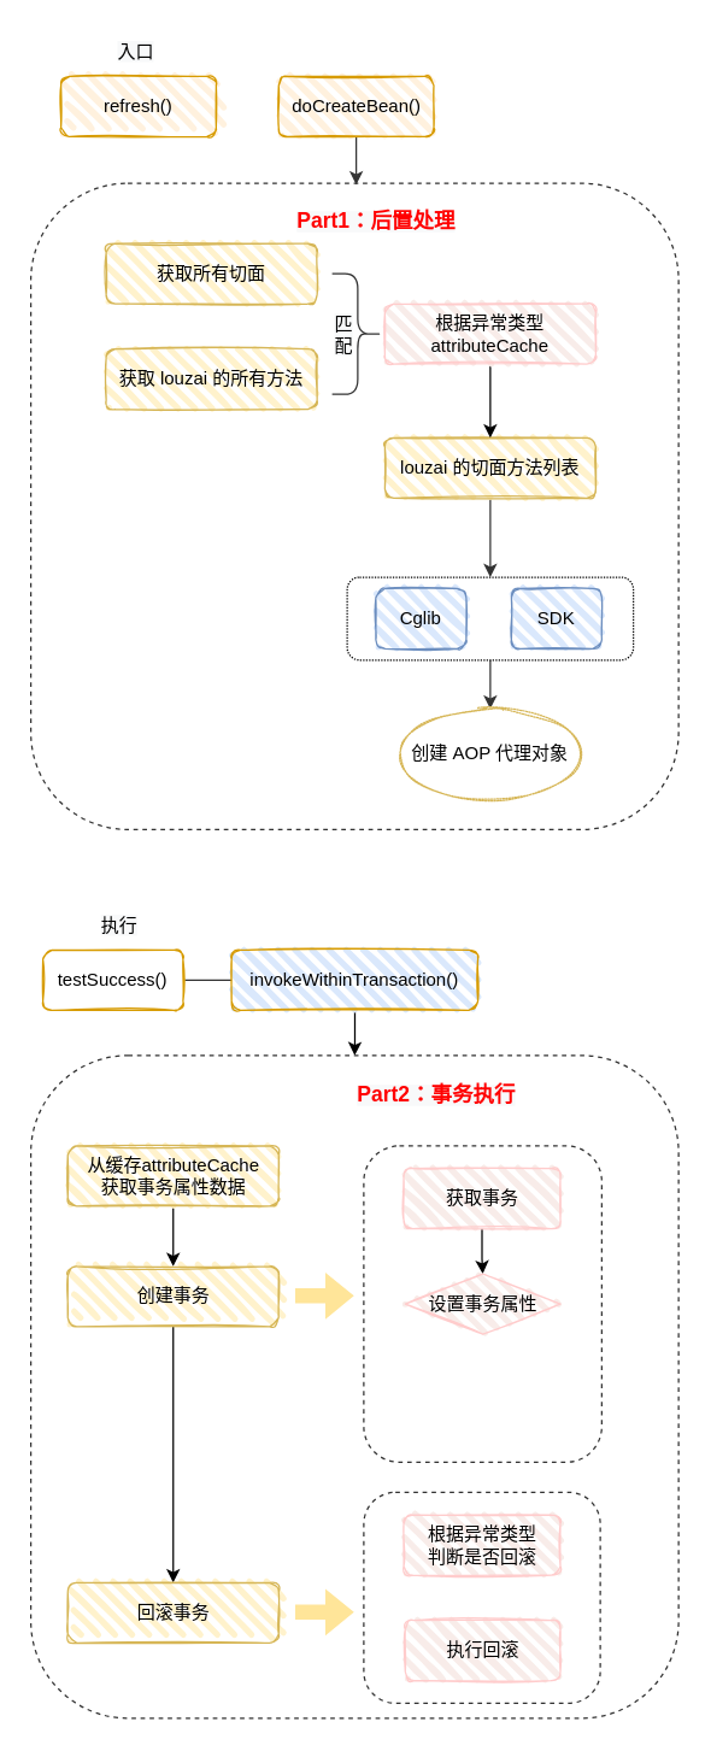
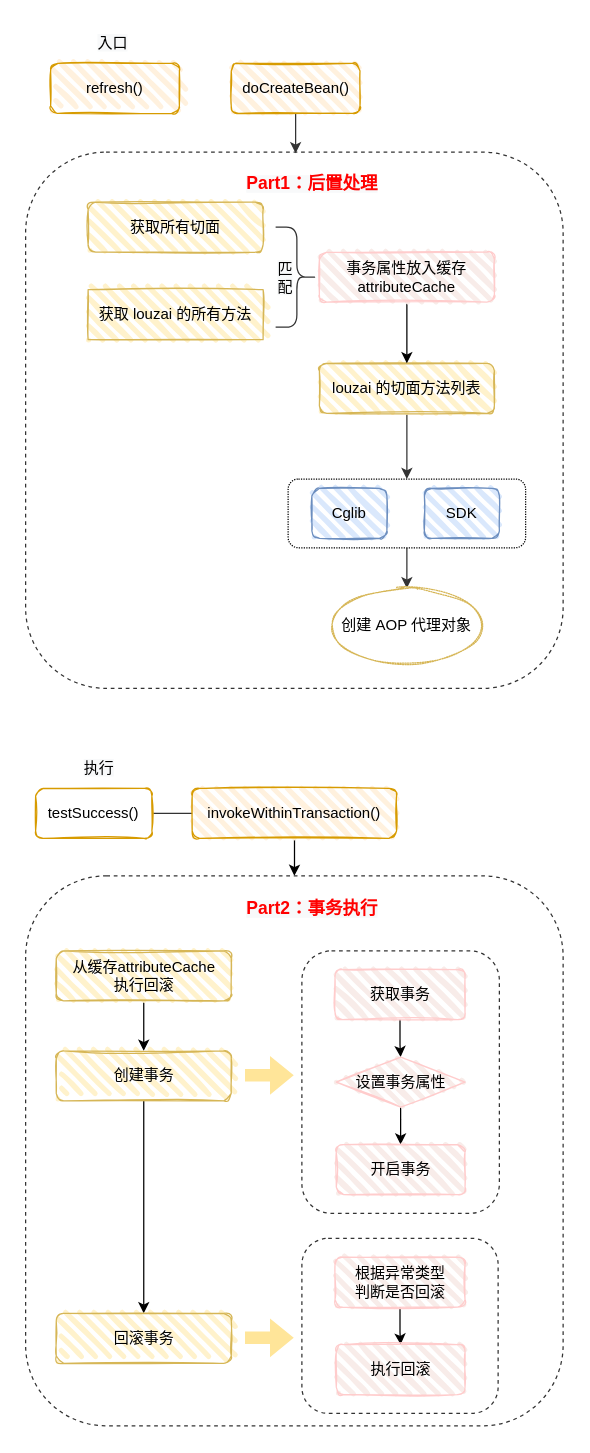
- <mxCell id="19" value="根据异常类型&lt;br&gt;attributeCache" style="rounded=1;whiteSpace=wrap;html=1;strokeWidth=1;fillWeight=4;hachureGap=8;hachureAngle=45;fillColor=#F8ECE9;sketch=1;strokeColor=#FFCCCC;" vertex="1" parent="1"><mxGeometry x="255" y="201" width="140" height="40" as="geometry" /></mxCell>
+ <mxCell id="19" value="事务属性放入缓存&lt;br&gt;attributeCache" style="rounded=1;whiteSpace=wrap;html=1;strokeWidth=1;fillWeight=4;hachureGap=8;hachureAngle=45;fillColor=#F8ECE9;sketch=1;strokeColor=#FFCCCC;" vertex="1" parent="1"><mxGeometry x="255" y="201" width="140" height="40" as="geometry" /></mxCell>
- <mxCell id="7" value="获取 louzai 的所有方法" style="rounded=1;whiteSpace=wrap;html=1;strokeWidth=1;fillWeight=4;hachureGap=8;hachureAngle=45;fillColor=#fff2cc;sketch=1;strokeColor=#d6b656;gradientColor=none;" vertex="1" parent="1"><mxGeometry x="70" y="231" width="140" height="40" as="geometry" /></mxCell>
+ <mxCell id="7" value="获取 louzai 的所有方法" style="whiteSpace=wrap;html=1;strokeWidth=1;fillWeight=4;hachureGap=8;hachureAngle=45;fillColor=#fff2cc;sketch=1;strokeColor=#d6b656;gradientColor=none;rounded=0;" vertex="1" parent="1"><mxGeometry x="70" y="231" width="140" height="40" as="geometry" /></mxCell>
- <mxCell id="23" value="invokeWithinTransaction()" style="rounded=1;whiteSpace=wrap;html=1;strokeWidth=1;fillWeight=4;hachureGap=8;hachureAngle=45;fillColor=#dae8fc;sketch=1;strokeColor=#d79b00;" vertex="1" parent="1"><mxGeometry x="153.25" y="630" width="163.5" height="40" as="geometry" /></mxCell>
+ <mxCell id="23" value="invokeWithinTransaction()" style="rounded=1;whiteSpace=wrap;html=1;strokeWidth=1;fillWeight=4;hachureGap=8;hachureAngle=45;fillColor=#FFF1DE;sketch=1;strokeColor=#d79b00;" vertex="1" parent="1"><mxGeometry x="153.25" y="630" width="163.5" height="40" as="geometry" /></mxCell>
- <mxCell id="25" value="&lt;span style=&quot;font-family: Helvetica; font-style: normal; font-variant-ligatures: normal; font-variant-caps: normal; letter-spacing: normal; orphans: 2; text-align: center; text-indent: 0px; text-transform: none; widows: 2; word-spacing: 0px; -webkit-text-stroke-width: 0px; background-color: rgb(248, 249, 250); text-decoration-thickness: initial; text-decoration-style: initial; text-decoration-color: initial; float: none; display: inline !important;&quot;&gt;&lt;font color=&quot;#ff0000&quot; style=&quot;font-size: 14px;&quot;&gt;&lt;b&gt;Part2：事务执行&lt;/b&gt;&lt;/font&gt;&lt;/span&gt;" style="text;whiteSpace=wrap;html=1;fontColor=#5C5C5C;" vertex="1" parent="1"><mxGeometry x="235" y="711" width="110" height="30" as="geometry" /></mxCell>
+ <mxCell id="25" value="&lt;span style=&quot;font-family: Helvetica; font-style: normal; font-variant-ligatures: normal; font-variant-caps: normal; letter-spacing: normal; orphans: 2; text-align: center; text-indent: 0px; text-transform: none; widows: 2; word-spacing: 0px; -webkit-text-stroke-width: 0px; background-color: rgb(248, 249, 250); text-decoration-thickness: initial; text-decoration-style: initial; text-decoration-color: initial; float: none; display: inline !important;&quot;&gt;&lt;font color=&quot;#ff0000&quot; style=&quot;font-size: 14px;&quot;&gt;&lt;b&gt;Part2：事务执行&lt;/b&gt;&lt;/font&gt;&lt;/span&gt;" style="text;whiteSpace=wrap;html=1;fontColor=#5C5C5C;" vertex="1" parent="1"><mxGeometry x="195" y="711" width="110" height="30" as="geometry" /></mxCell>
- <mxCell id="29" value="从缓存attributeCache&lt;br&gt;获取事务属性数据" style="rounded=1;whiteSpace=wrap;html=1;strokeWidth=1;fillWeight=4;hachureGap=8;hachureAngle=45;fillColor=#fff2cc;sketch=1;strokeColor=#d6b656;gradientColor=none;" vertex="1" parent="1"><mxGeometry x="44.5" y="760" width="140" height="40" as="geometry" /></mxCell>
+ <mxCell id="29" value="从缓存attributeCache&lt;br&gt;执行回滚" style="rounded=1;whiteSpace=wrap;html=1;strokeWidth=1;fillWeight=4;hachureGap=8;hachureAngle=45;fillColor=#fff2cc;sketch=1;strokeColor=#d6b656;gradientColor=none;" vertex="1" parent="1"><mxGeometry x="44.5" y="760" width="140" height="40" as="geometry" /></mxCell>
+ <mxCell id="36" style="edgeStyle=orthogonalEdgeStyle;rounded=0;orthogonalLoop=1;jettySize=auto;html=1;entryX=0.5;entryY=0;entryDx=0;entryDy=0;" edge="1" parent="1" source="37" target="38"><mxGeometry relative="1" as="geometry" /></mxCell>
+ <mxCell id="38" value="开启事务" style="rounded=1;whiteSpace=wrap;html=1;strokeWidth=1;fillWeight=4;hachureGap=8;hachureAngle=45;fillColor=#F8ECE9;sketch=1;strokeColor=#FFCCCC;" vertex="1" parent="1"><mxGeometry x="268.51" y="915" width="103" height="40" as="geometry" /></mxCell>
+ <mxCell id="41" style="edgeStyle=orthogonalEdgeStyle;rounded=0;orthogonalLoop=1;jettySize=auto;html=1;entryX=0.5;entryY=0;entryDx=0;entryDy=0;" edge="1" parent="1" source="42" target="43"><mxGeometry relative="1" as="geometry" /></mxCell>
